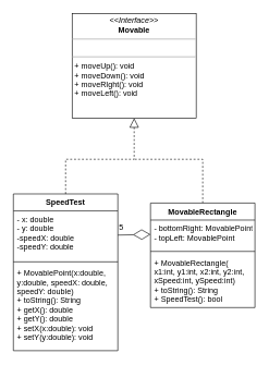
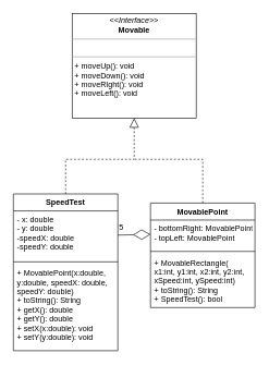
- <mxCell id="9" value="MovableRectangle&#10;&#10;" style="swimlane;fontStyle=1;align=center;verticalAlign=top;childLayout=stackLayout;horizontal=1;startSize=26;horizontalStack=0;resizeParent=1;resizeParentMax=0;resizeLast=0;collapsible=1;marginBottom=0;" parent="1" vertex="1"><mxGeometry x="230" y="310" width="160" height="160" as="geometry" /></mxCell>
+ <mxCell id="9" value="MovablePoint&#10;&#10;" style="swimlane;fontStyle=1;align=center;verticalAlign=top;childLayout=stackLayout;horizontal=1;startSize=26;horizontalStack=0;resizeParent=1;resizeParentMax=0;resizeLast=0;collapsible=1;marginBottom=0;" parent="1" vertex="1"><mxGeometry x="230" y="310" width="160" height="160" as="geometry" /></mxCell>
